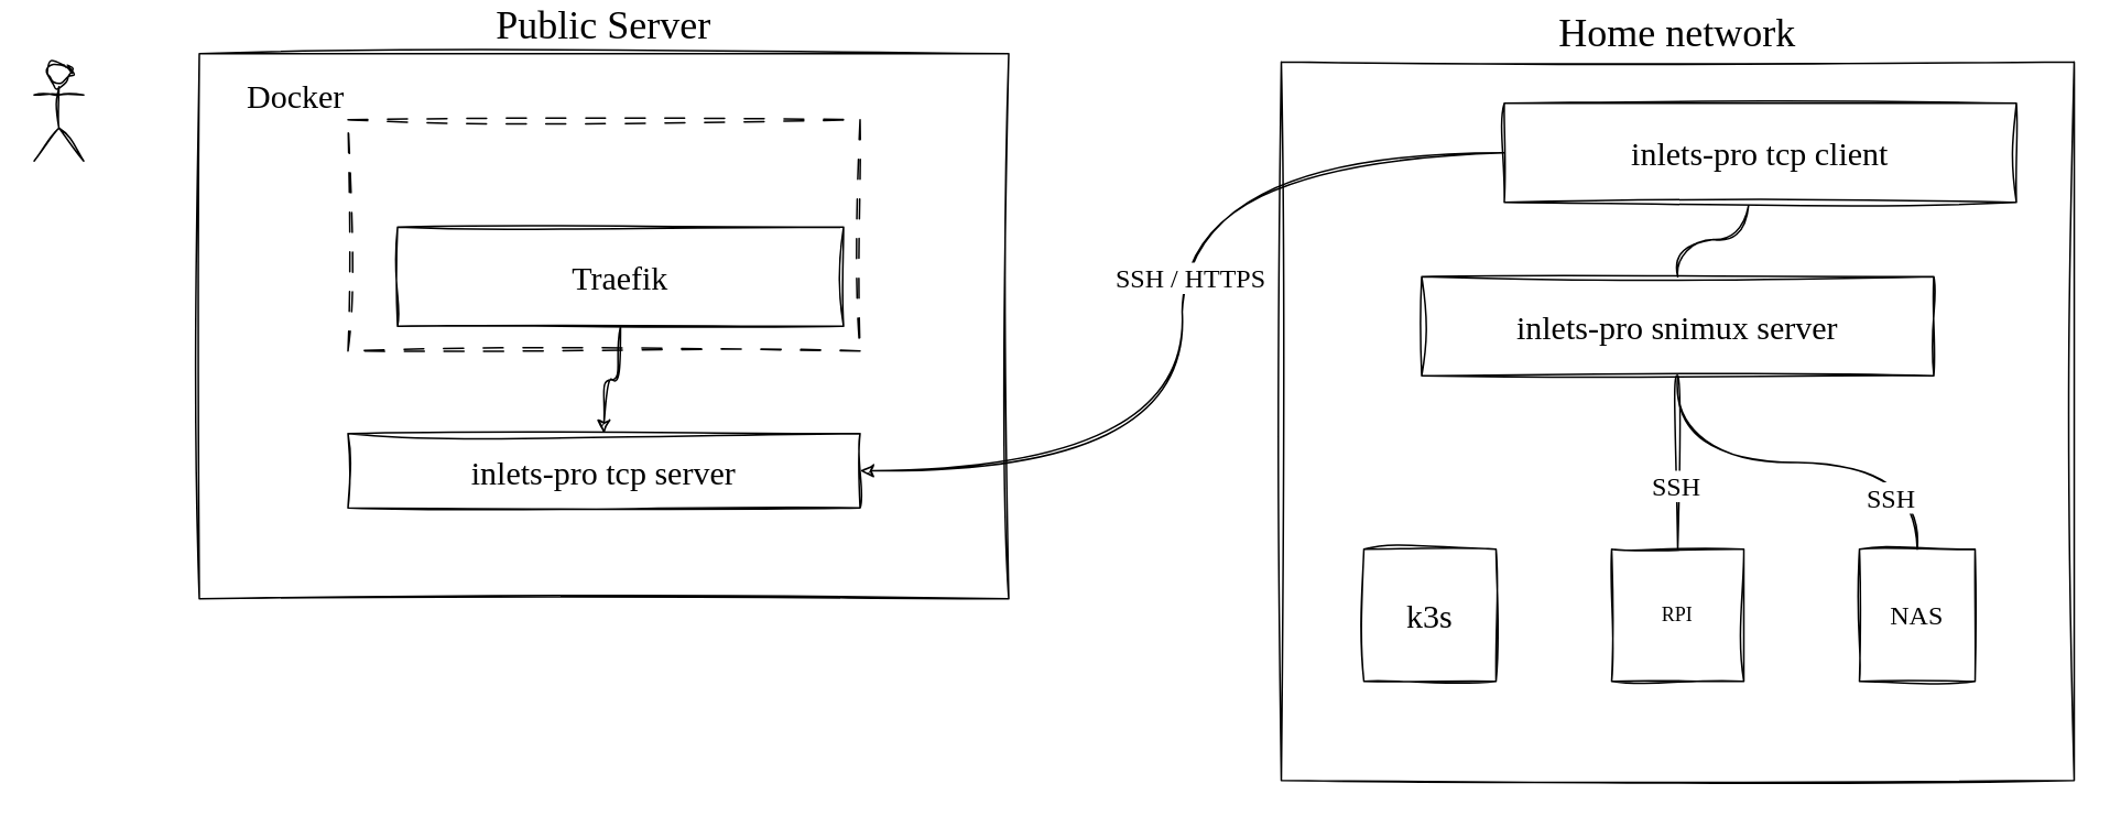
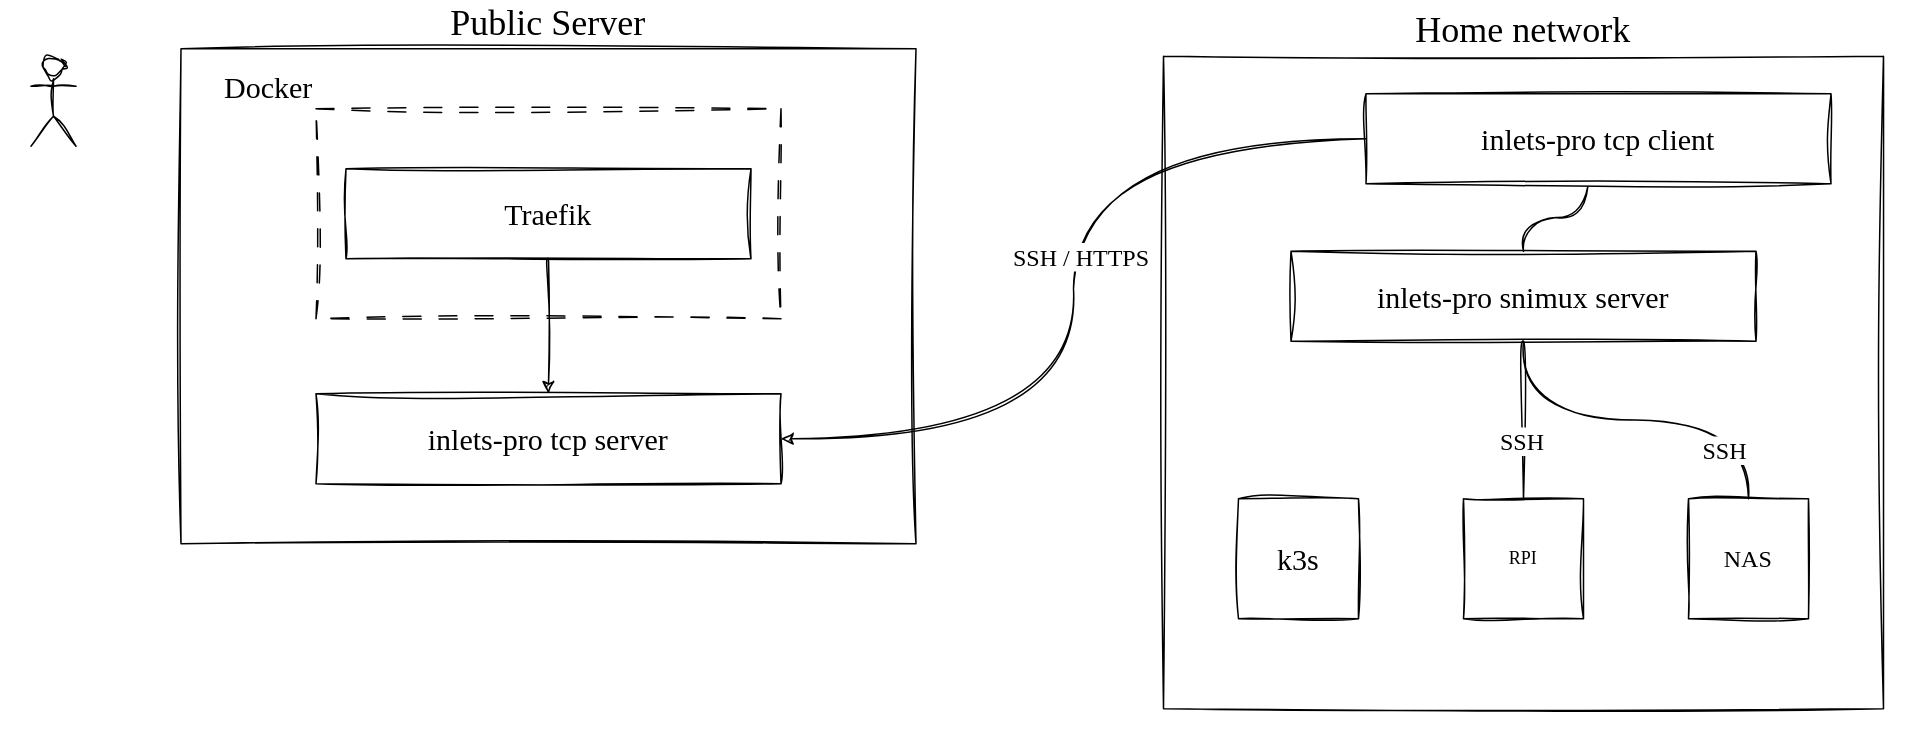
- <mxCell id="5" value="&lt;font style=&quot;font-size: 20px;&quot;&gt;Traefik&lt;/font&gt;" style="rounded=0;whiteSpace=wrap;html=1;sketch=1;hachureGap=4;jiggle=2;curveFitting=1;fontFamily=Architects Daughter;fontSource=https%3A%2F%2Ffonts.googleapis.com%2Fcss%3Ffamily%3DArchitects%2BDaughter;" vertex="1" parent="1"><mxGeometry x="240" y="125" width="270" height="60" as="geometry" /></mxCell>
+ <mxCell id="5" value="&lt;font style=&quot;font-size: 20px;&quot;&gt;Traefik&lt;/font&gt;" style="rounded=0;whiteSpace=wrap;html=1;sketch=1;hachureGap=4;jiggle=2;curveFitting=1;fontFamily=Architects Daughter;fontSource=https%3A%2F%2Ffonts.googleapis.com%2Fcss%3Ffamily%3DArchitects%2BDaughter;" vertex="1" parent="1"><mxGeometry x="230" y="100" width="270" height="60" as="geometry" /></mxCell>
- <mxCell id="6" value="&lt;font style=&quot;font-size: 20px;&quot;&gt;inlets-pro tcp server&lt;/font&gt;" style="rounded=0;whiteSpace=wrap;html=1;sketch=1;hachureGap=4;jiggle=2;curveFitting=1;fontFamily=Architects Daughter;fontSource=https%3A%2F%2Ffonts.googleapis.com%2Fcss%3Ffamily%3DArchitects%2BDaughter;" vertex="1" parent="1"><mxGeometry x="210" y="250" width="310" height="45" as="geometry" /></mxCell>
+ <mxCell id="6" value="&lt;font style=&quot;font-size: 20px;&quot;&gt;inlets-pro tcp server&lt;/font&gt;" style="rounded=0;whiteSpace=wrap;html=1;sketch=1;hachureGap=4;jiggle=2;curveFitting=1;fontFamily=Architects Daughter;fontSource=https%3A%2F%2Ffonts.googleapis.com%2Fcss%3Ffamily%3DArchitects%2BDaughter;" vertex="1" parent="1"><mxGeometry x="210" y="250" width="310" height="60" as="geometry" /></mxCell>
- <mxCell id="20" value="&lt;font style=&quot;font-size: 16px;&quot;&gt;NAS&lt;/font&gt;" style="whiteSpace=wrap;html=1;aspect=fixed;sketch=1;hachureGap=4;jiggle=2;curveFitting=1;fontFamily=Architects Daughter;fontSource=https%3A%2F%2Ffonts.googleapis.com%2Fcss%3Ffamily%3DArchitects%2BDaughter;" vertex="1" parent="1"><mxGeometry x="1125" y="320" width="70" height="80" as="geometry" /></mxCell>
+ <mxCell id="20" value="&lt;font style=&quot;font-size: 16px;&quot;&gt;NAS&lt;/font&gt;" style="whiteSpace=wrap;html=1;aspect=fixed;sketch=1;hachureGap=4;jiggle=2;curveFitting=1;fontFamily=Architects Daughter;fontSource=https%3A%2F%2Ffonts.googleapis.com%2Fcss%3Ffamily%3DArchitects%2BDaughter;" vertex="1" parent="1"><mxGeometry x="1125" y="320" width="80" height="80" as="geometry" /></mxCell>
